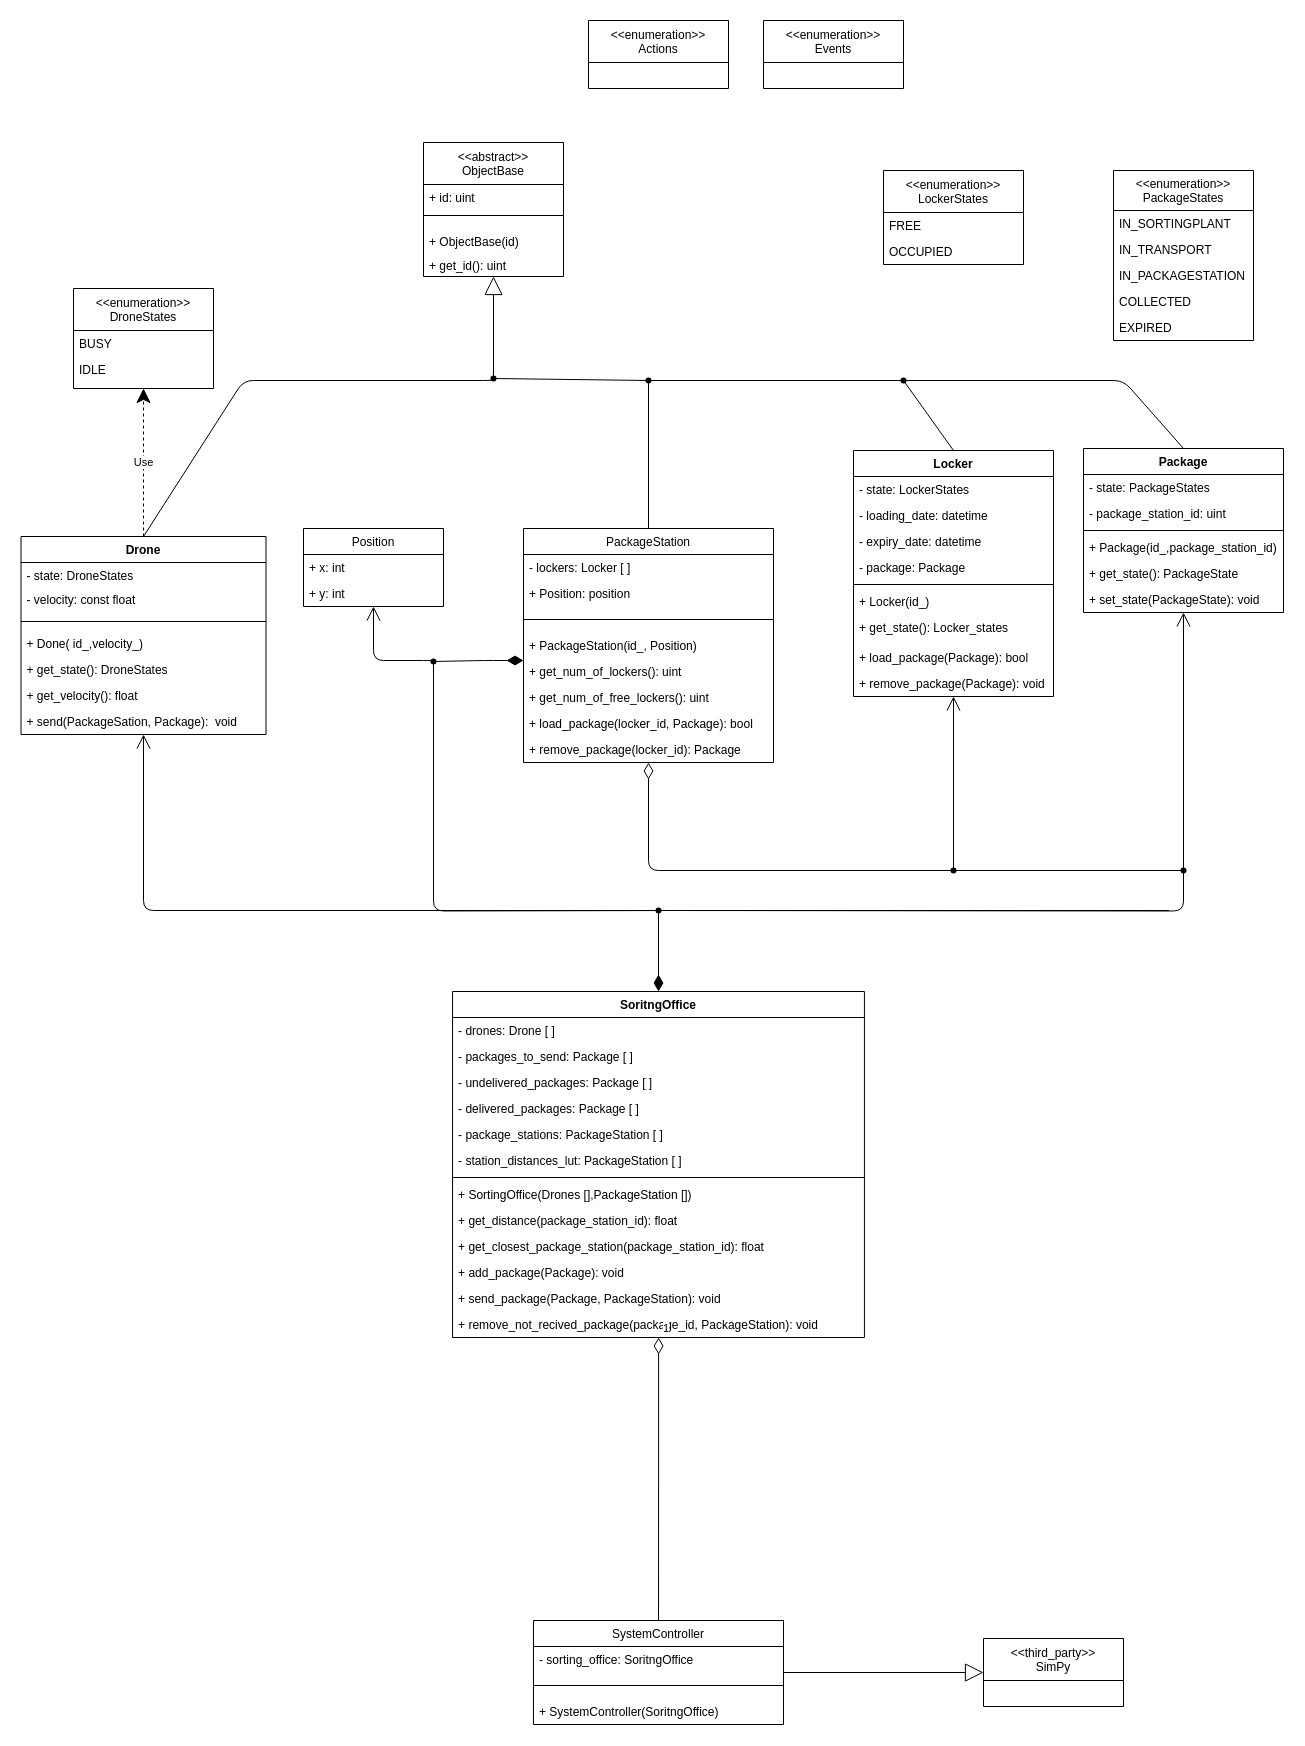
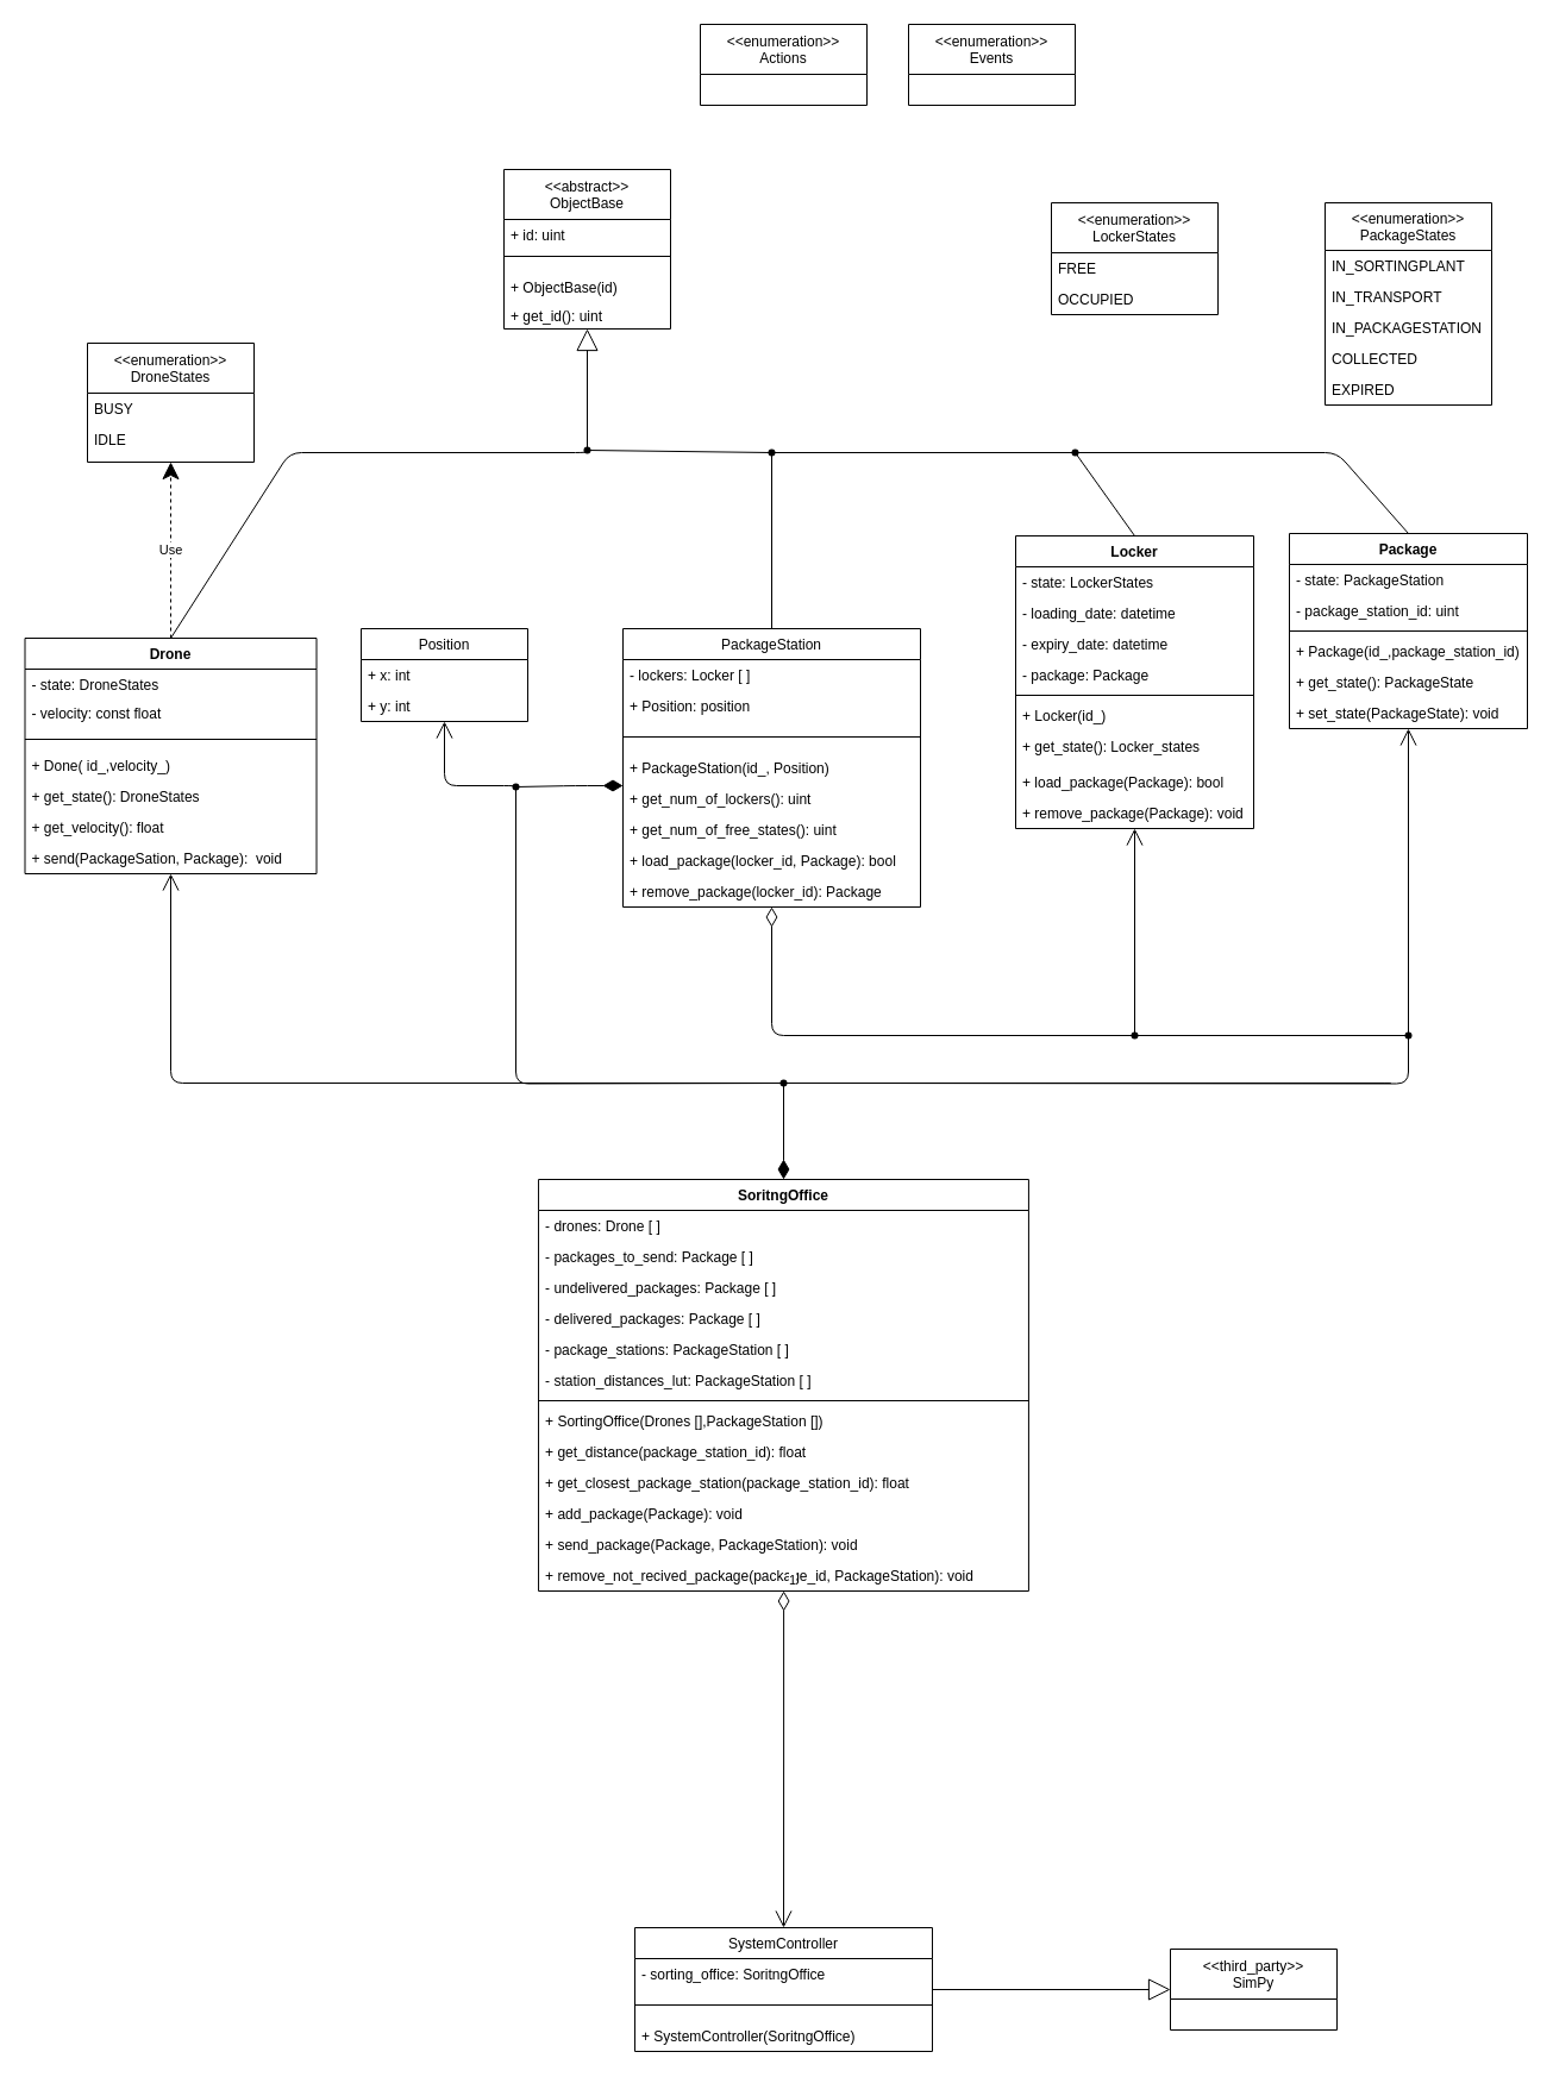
- <mxCell id="23" value="- state: PackageStates" style="text;strokeColor=none;fillColor=none;align=left;verticalAlign=top;spacingLeft=4;spacingRight=4;overflow=hidden;rotatable=0;points=[[0,0.5],[1,0.5]];portConstraint=eastwest;" parent="22" vertex="1"><mxGeometry y="26" width="200" height="26" as="geometry" /></mxCell>
+ <mxCell id="23" value="- state: PackageStation" style="text;strokeColor=none;fillColor=none;align=left;verticalAlign=top;spacingLeft=4;spacingRight=4;overflow=hidden;rotatable=0;points=[[0,0.5],[1,0.5]];portConstraint=eastwest;" parent="22" vertex="1"><mxGeometry y="26" width="200" height="26" as="geometry" /></mxCell>
- <mxCell id="18" value="+ get_num_of_free_lockers(): uint" style="text;strokeColor=none;fillColor=none;align=left;verticalAlign=top;spacingLeft=4;spacingRight=4;overflow=hidden;rotatable=0;points=[[0,0.5],[1,0.5]];portConstraint=eastwest;" parent="12" vertex="1"><mxGeometry y="156" width="250" height="26" as="geometry" /></mxCell>
+ <mxCell id="18" value="+ get_num_of_free_states(): uint" style="text;strokeColor=none;fillColor=none;align=left;verticalAlign=top;spacingLeft=4;spacingRight=4;overflow=hidden;rotatable=0;points=[[0,0.5],[1,0.5]];portConstraint=eastwest;" parent="12" vertex="1"><mxGeometry y="156" width="250" height="26" as="geometry" /></mxCell>
- <mxCell id="106" value="1" style="endArrow=none;html=1;endSize=12;startArrow=diamondThin;startSize=14;startFill=0;edgeStyle=orthogonalEdgeStyle;align=left;verticalAlign=bottom;" edge="1" parent="1" source="40" target="100"><mxGeometry x="-1" y="3" relative="1" as="geometry"><mxPoint x="1173" y="1140" as="sourcePoint" /><mxPoint x="1333" y="1140" as="targetPoint" /></mxGeometry></mxCell>
+ <mxCell id="106" value="1" style="endArrow=open;html=1;endSize=12;startArrow=diamondThin;startSize=14;startFill=0;edgeStyle=orthogonalEdgeStyle;align=left;verticalAlign=bottom;" edge="1" parent="1" source="40" target="100"><mxGeometry x="-1" y="3" relative="1" as="geometry"><mxPoint x="1173" y="1140" as="sourcePoint" /><mxPoint x="1333" y="1140" as="targetPoint" /></mxGeometry></mxCell>
